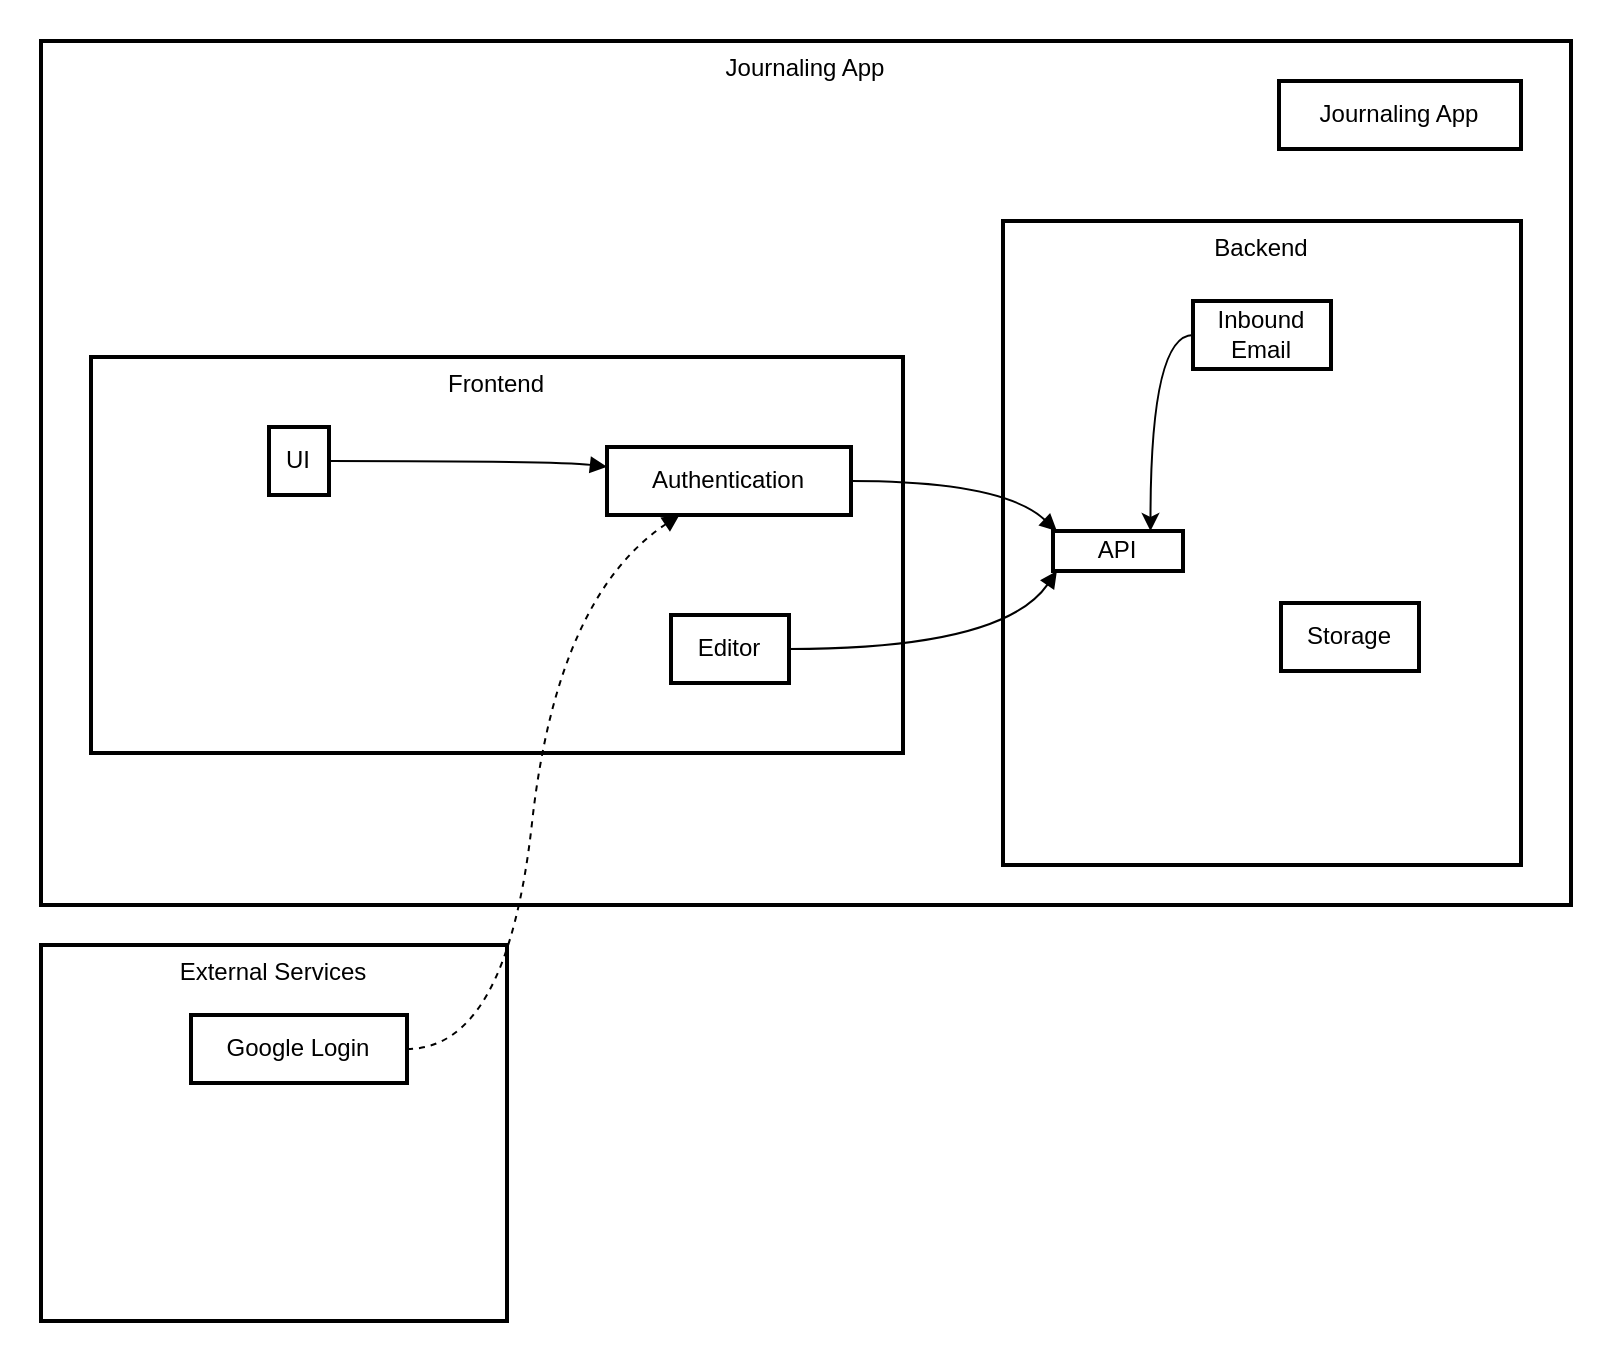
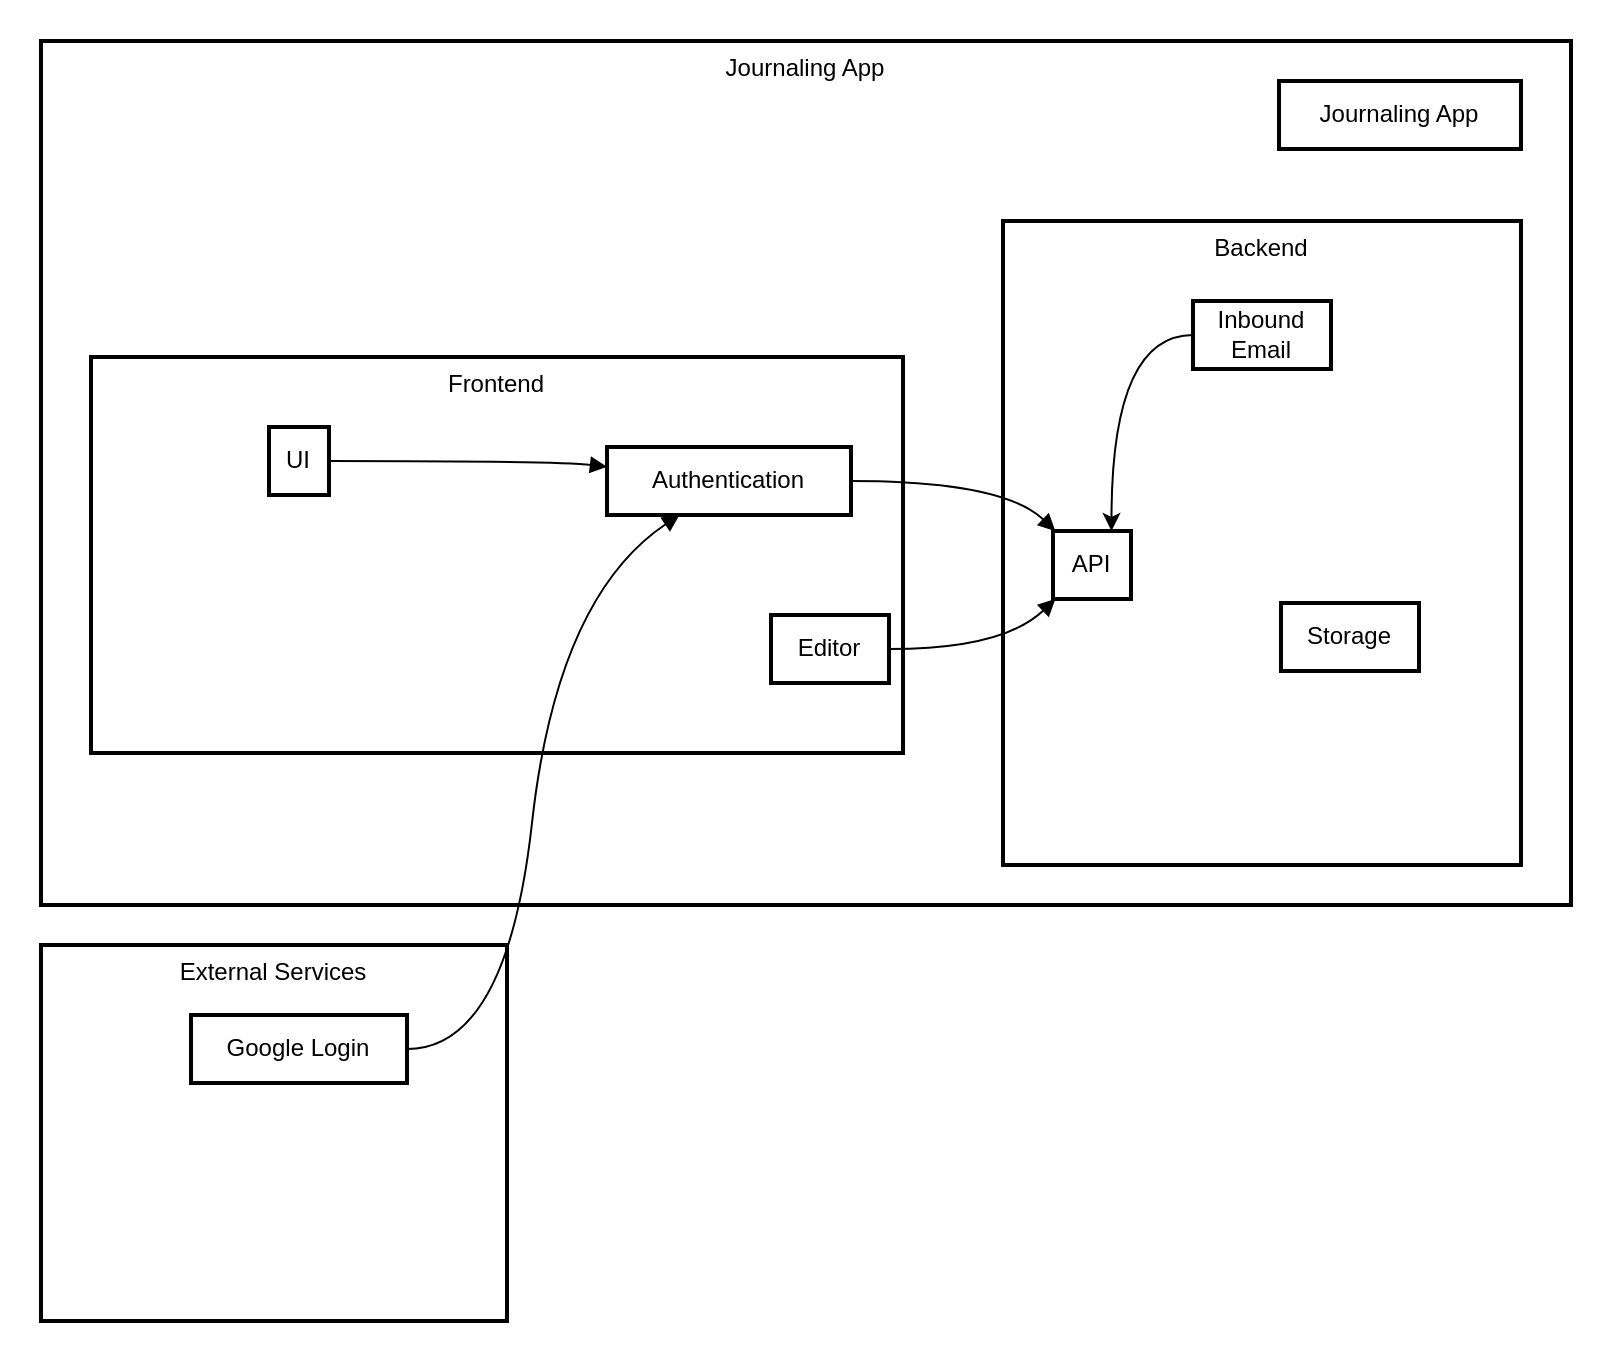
- <mxCell id="8" value="API" style="whiteSpace=wrap;strokeWidth=2;" parent="1" vertex="1"><mxGeometry x="526" y="265" width="65" height="20" as="geometry" /></mxCell>
+ <mxCell id="8" value="API" style="whiteSpace=wrap;strokeWidth=2;" parent="1" vertex="1"><mxGeometry x="526" y="265" width="39" height="34" as="geometry" /></mxCell>
- <mxCell id="12" value="Editor" style="whiteSpace=wrap;strokeWidth=2;" parent="1" vertex="1"><mxGeometry x="335" y="307" width="59" height="34" as="geometry" /></mxCell>
+ <mxCell id="12" value="Editor" style="whiteSpace=wrap;strokeWidth=2;" parent="1" vertex="1"><mxGeometry x="385" y="307" width="59" height="34" as="geometry" /></mxCell>
- <mxCell id="16" value="" style="curved=1;startArrow=none;endArrow=block;exitX=0.999;exitY=0.5;entryX=0.297;entryY=1;dashed=1;" parent="1" source="3" target="11" edge="1"><mxGeometry relative="1" as="geometry"><Array as="points"><mxPoint x="253" y="524" /><mxPoint x="278" y="298" /></Array></mxGeometry></mxCell>
+ <mxCell id="16" value="" style="curved=1;startArrow=none;endArrow=block;exitX=0.999;exitY=0.5;entryX=0.297;entryY=1;" parent="1" source="3" target="11" edge="1"><mxGeometry relative="1" as="geometry"><Array as="points"><mxPoint x="253" y="524" /><mxPoint x="278" y="298" /></Array></mxGeometry></mxCell>
